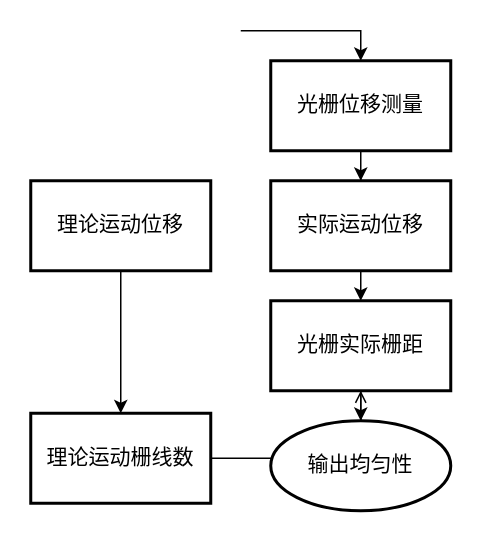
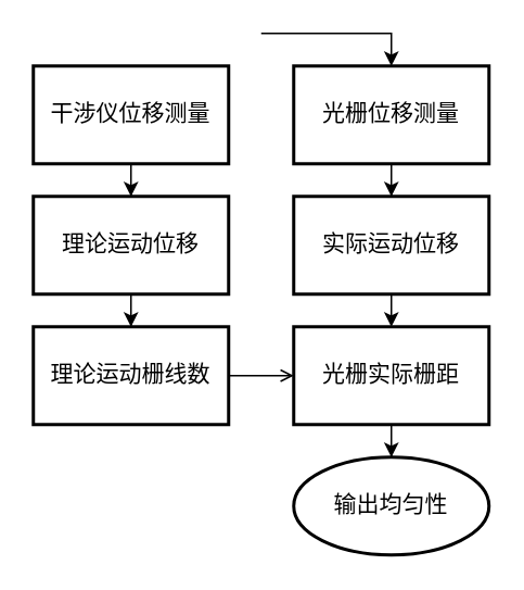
+ <mxCell id="3" value="&lt;span style=&quot;font-weight: normal;&quot;&gt;干涉仪位移测量&lt;/span&gt;" style="whiteSpace=wrap;html=1;strokeWidth=2;fontFamily=Times New Roman;fontSize=14;fontStyle=1" parent="1" vertex="1"><mxGeometry x="20" y="40" width="120" height="60" as="geometry" /></mxCell>
+ <mxCell id="2" value="" style="edgeStyle=orthogonalEdgeStyle;rounded=0;orthogonalLoop=1;jettySize=auto;html=1;fontFamily=Times New Roman;fontSize=14;fontStyle=1" parent="1" source="3" target="7" edge="1"><mxGeometry relative="1" as="geometry" /></mxCell>
- <mxCell id="10" value="&lt;span style=&quot;font-weight: normal;&quot;&gt;理论运动栅线数&lt;/span&gt;" style="whiteSpace=wrap;html=1;strokeWidth=2;fontFamily=Times New Roman;fontSize=14;fontStyle=1" parent="1" vertex="1"><mxGeometry x="20" y="275" width="120" height="60" as="geometry" /></mxCell>
+ <mxCell id="10" value="&lt;span style=&quot;font-weight: normal;&quot;&gt;理论运动栅线数&lt;/span&gt;" style="whiteSpace=wrap;html=1;strokeWidth=2;fontFamily=Times New Roman;fontSize=14;fontStyle=1" parent="1" vertex="1"><mxGeometry x="20" y="200" width="120" height="60" as="geometry" /></mxCell>
